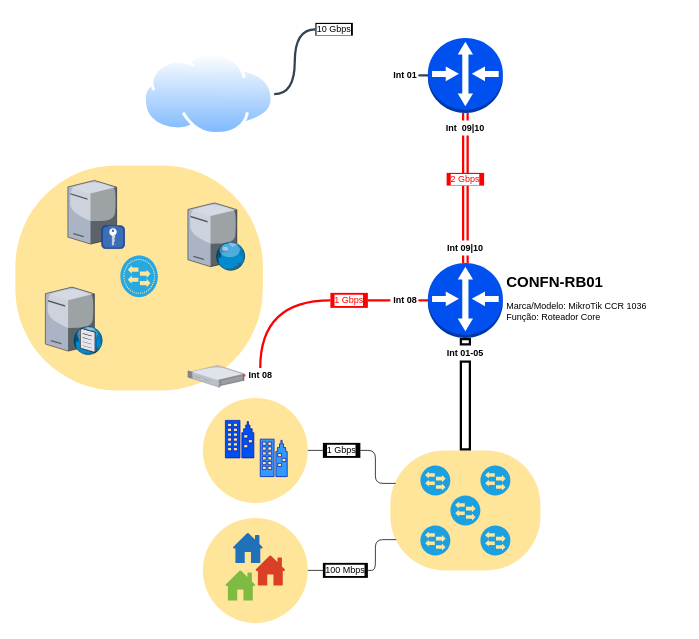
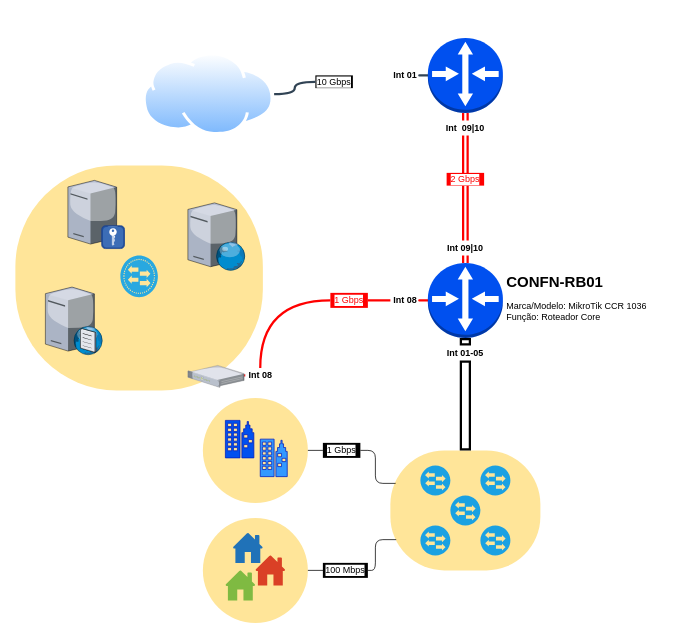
- <mxCell id="43" value="10 Gbps" style="text;html=1;strokeColor=none;fillColor=#000000;align=center;verticalAlign=middle;whiteSpace=wrap;rounded=0;shadow=0;labelBackgroundColor=#ffffff;" vertex="1" parent="25"><mxGeometry x="420" y="30" width="50" height="17" as="geometry" /></mxCell>
+ <mxCell id="43" value="10 Gbps" style="text;html=1;strokeColor=none;fillColor=#000000;align=center;verticalAlign=middle;whiteSpace=wrap;rounded=0;shadow=0;labelBackgroundColor=#ffffff;" vertex="1" parent="25"><mxGeometry x="420" y="100" width="50" height="17" as="geometry" /></mxCell>
